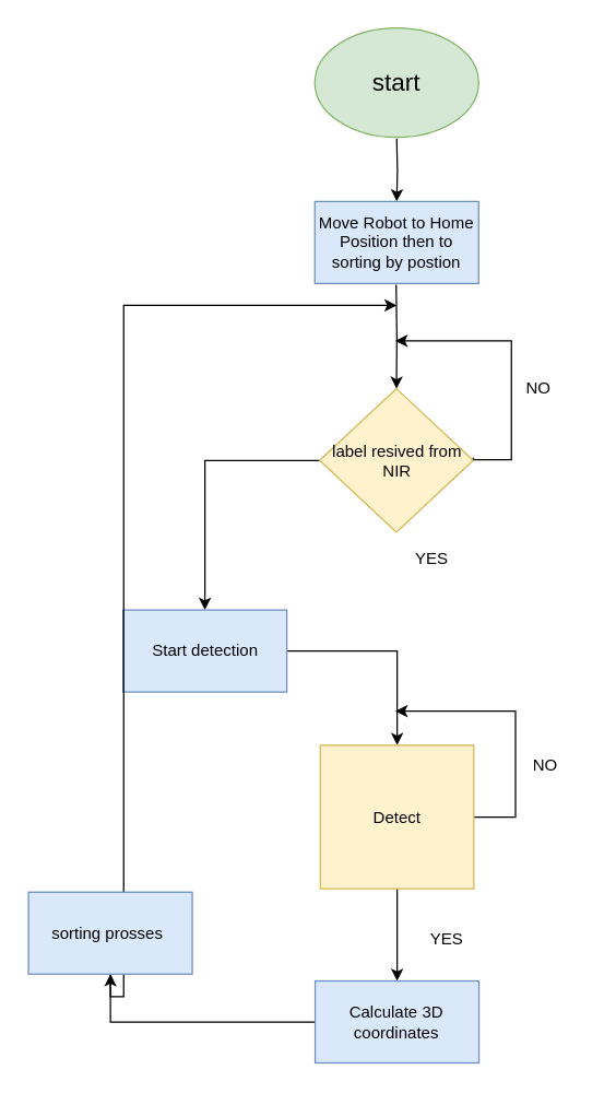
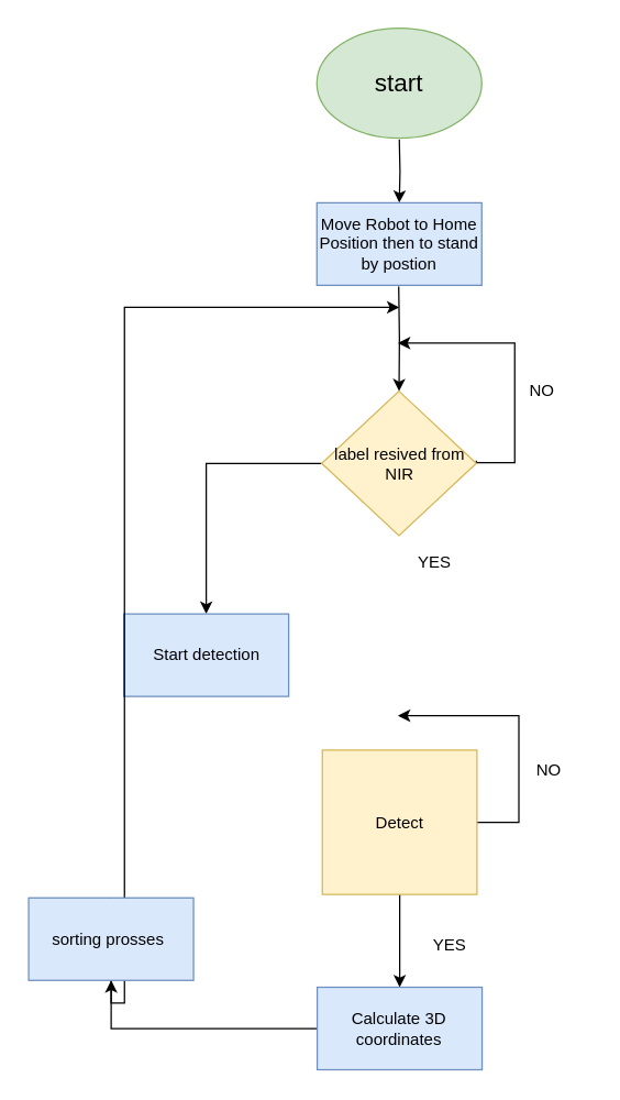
- <mxCell id="4" value="Move Robot to Home Position then to sorting by postion" style="rounded=0;whiteSpace=wrap;html=1;fillColor=#dae8fc;strokeColor=#6c8ebf;" parent="1" vertex="1"><mxGeometry x="230" y="147" width="120" height="60" as="geometry" /></mxCell>
+ <mxCell id="4" value="Move Robot to Home Position then to stand by postion" style="rounded=0;whiteSpace=wrap;html=1;fillColor=#dae8fc;strokeColor=#6c8ebf;" parent="1" vertex="1"><mxGeometry x="230" y="147" width="120" height="60" as="geometry" /></mxCell>
- <mxCell id="11" value="" style="edgeStyle=orthogonalEdgeStyle;rounded=0;orthogonalLoop=1;jettySize=auto;html=1;" parent="1" source="12" target="16" edge="1"><mxGeometry relative="1" as="geometry" /></mxCell>
